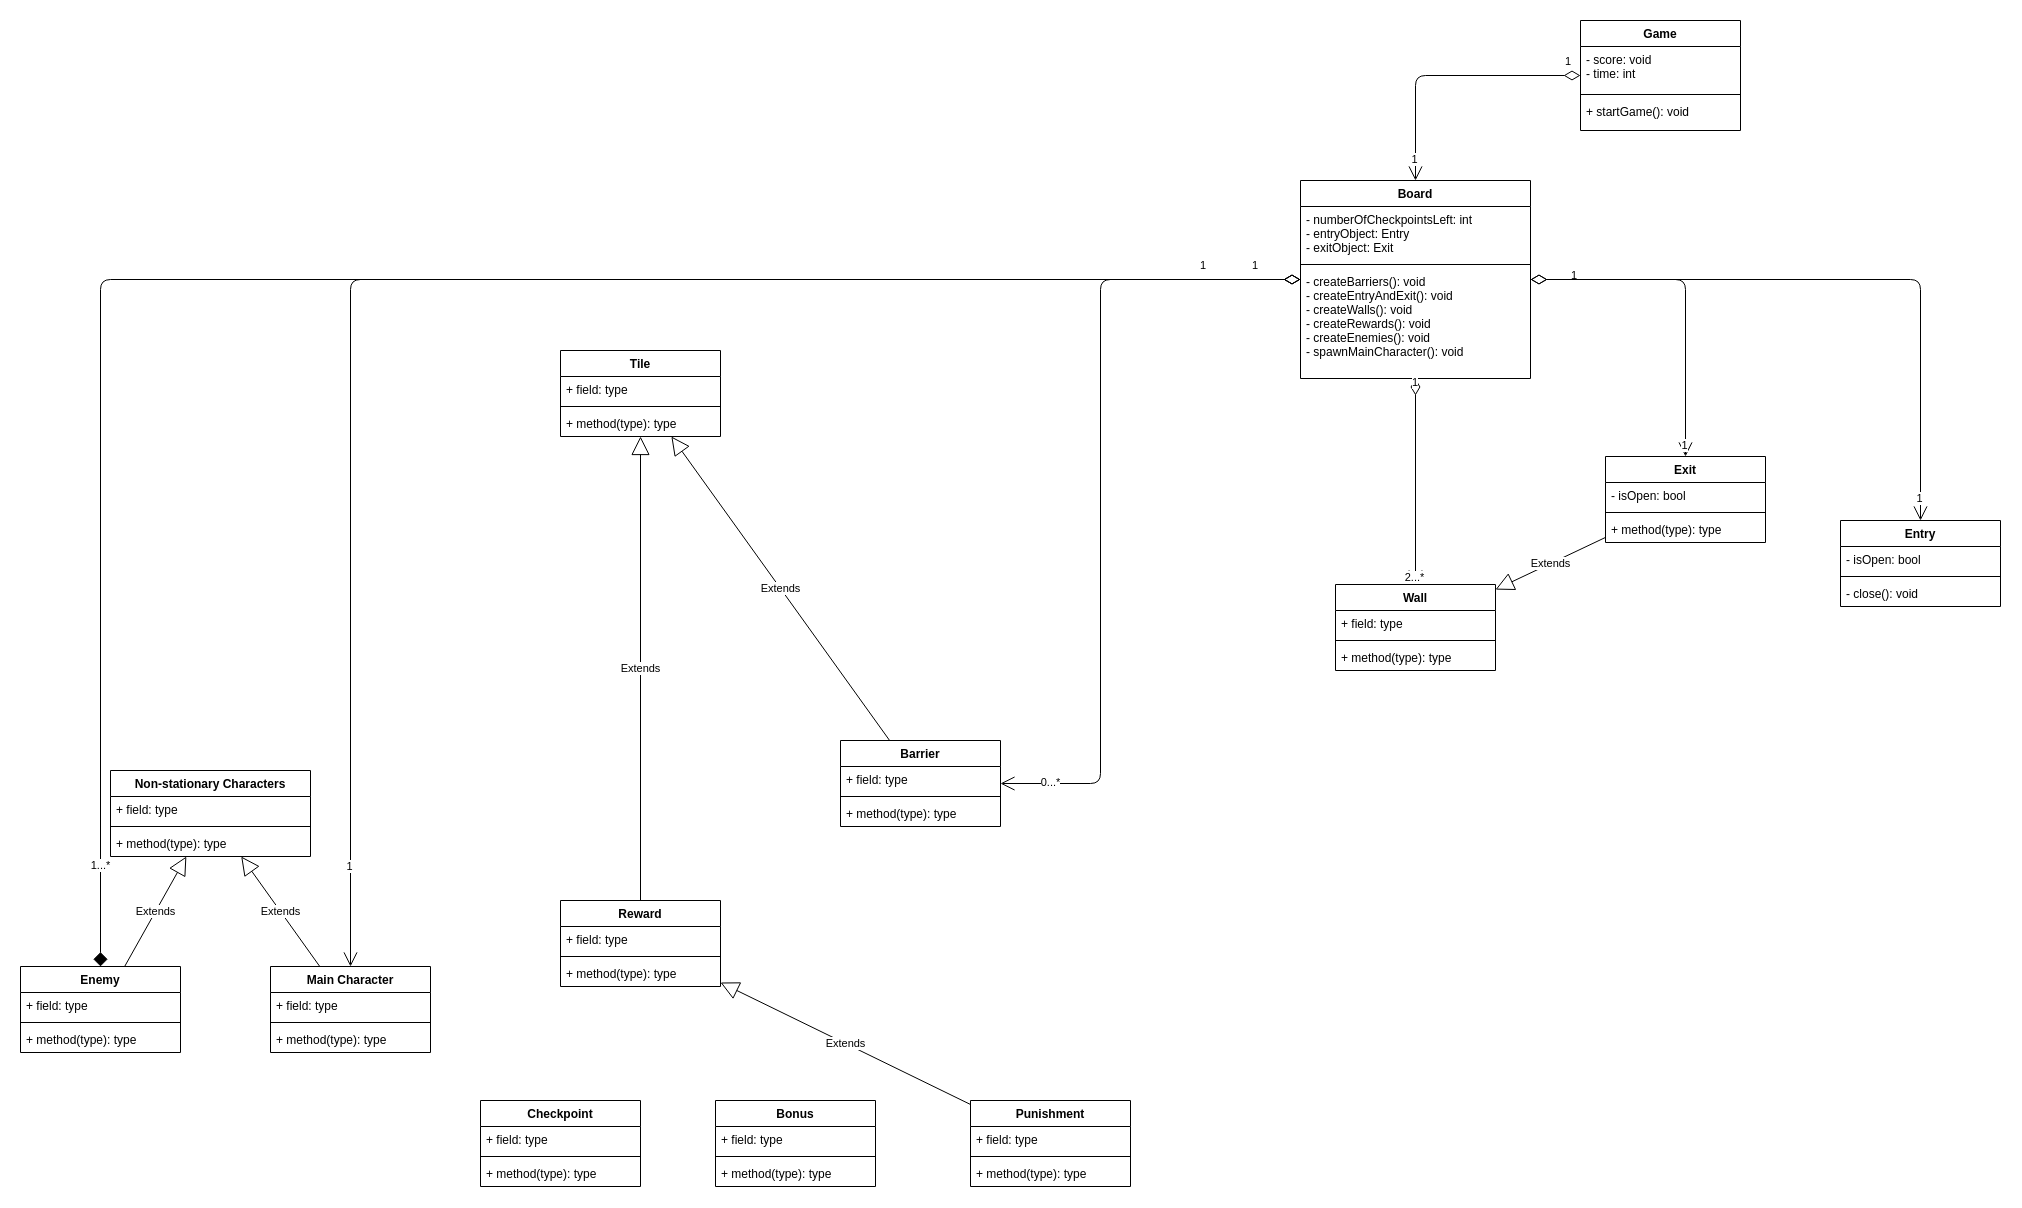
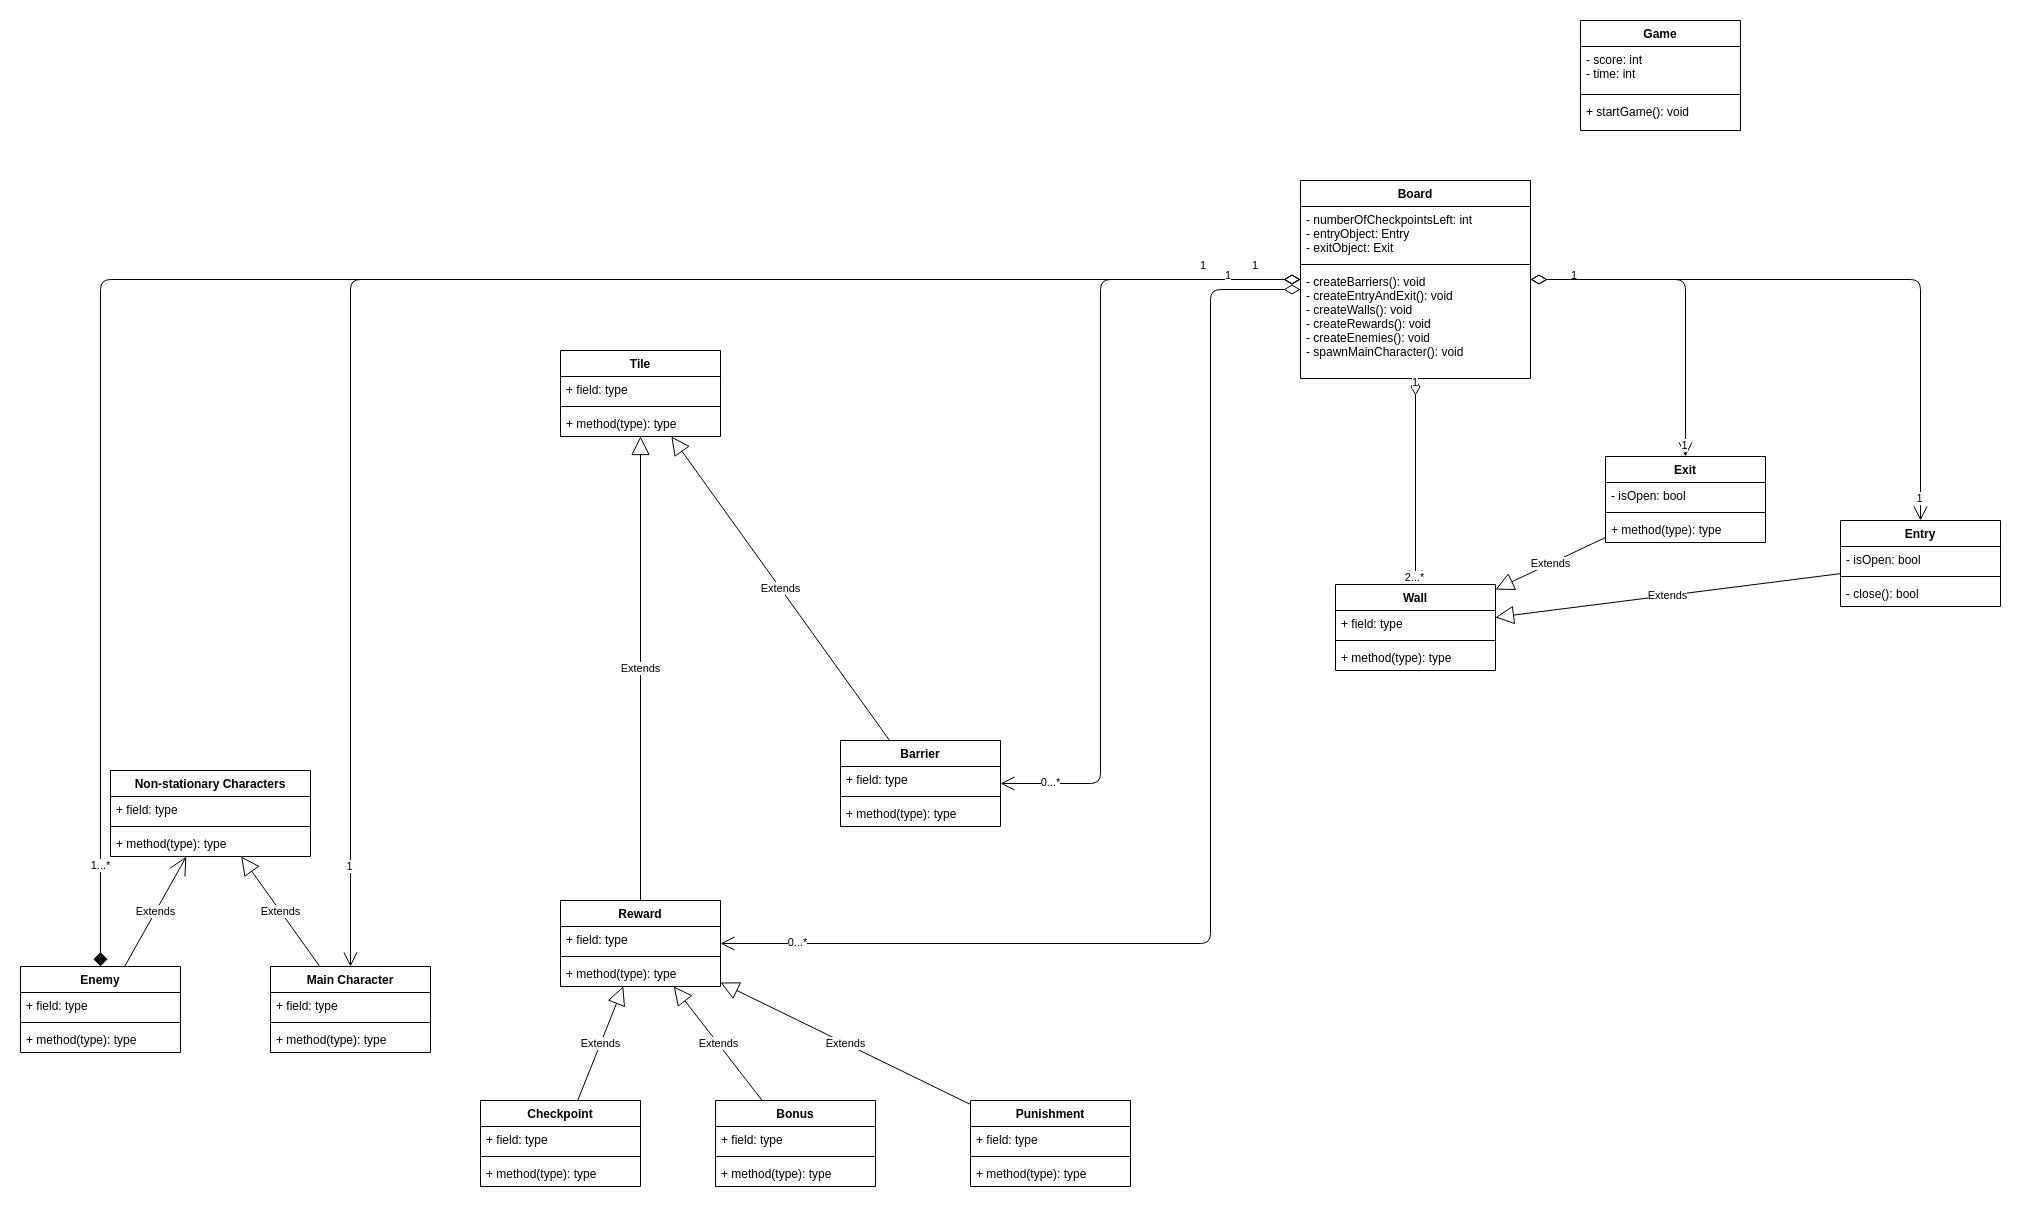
- <mxCell id="7" value="- score: void&#10;- time: int" style="text;strokeColor=none;fillColor=none;align=left;verticalAlign=top;spacingLeft=4;spacingRight=4;overflow=hidden;rotatable=0;points=[[0,0.5],[1,0.5]];portConstraint=eastwest;" vertex="1" parent="6"><mxGeometry y="26" width="160" height="44" as="geometry" /></mxCell>
+ <mxCell id="7" value="- score: int&#10;- time: int" style="text;strokeColor=none;fillColor=none;align=left;verticalAlign=top;spacingLeft=4;spacingRight=4;overflow=hidden;rotatable=0;points=[[0,0.5],[1,0.5]];portConstraint=eastwest;" vertex="1" parent="6"><mxGeometry y="26" width="160" height="44" as="geometry" /></mxCell>
- <mxCell id="10" value="1" style="endArrow=open;html=1;endSize=12;startArrow=diamondThin;startSize=14;startFill=0;edgeStyle=orthogonalEdgeStyle;align=left;verticalAlign=bottom;" edge="1" parent="1" source="6" target="2"><mxGeometry x="-0.875" y="-5" relative="1" as="geometry"><mxPoint x="1580" y="370" as="sourcePoint" /><mxPoint x="1740" y="370" as="targetPoint" /><mxPoint as="offset" /></mxGeometry></mxCell>
- <mxCell id="11" value="1" style="edgeLabel;html=1;align=center;verticalAlign=middle;resizable=0;points=[];" vertex="1" connectable="0" parent="10"><mxGeometry x="0.837" y="-2" relative="1" as="geometry"><mxPoint as="offset" /></mxGeometry></mxCell>
- <mxCell id="27" value="- close(): void" style="text;strokeColor=none;fillColor=none;align=left;verticalAlign=top;spacingLeft=4;spacingRight=4;overflow=hidden;rotatable=0;points=[[0,0.5],[1,0.5]];portConstraint=eastwest;" vertex="1" parent="24"><mxGeometry y="60" width="160" height="26" as="geometry" /></mxCell>
+ <mxCell id="27" value="- close(): bool" style="text;strokeColor=none;fillColor=none;align=left;verticalAlign=top;spacingLeft=4;spacingRight=4;overflow=hidden;rotatable=0;points=[[0,0.5],[1,0.5]];portConstraint=eastwest;" vertex="1" parent="24"><mxGeometry y="60" width="160" height="26" as="geometry" /></mxCell>
+ <mxCell id="32" value="Extends" style="endArrow=block;endSize=16;endFill=0;html=1;" edge="1" parent="1" source="24" target="20"><mxGeometry width="160" relative="1" as="geometry"><mxPoint x="1830" y="470" as="sourcePoint" /><mxPoint x="1990" y="470" as="targetPoint" /></mxGeometry></mxCell>
+ <mxCell id="81" value="1" style="endArrow=open;html=1;endSize=12;startArrow=diamondThin;startSize=14;startFill=0;edgeStyle=orthogonalEdgeStyle;align=left;verticalAlign=bottom;" edge="1" parent="1" source="2" target="43"><mxGeometry x="-0.875" y="-5" relative="1" as="geometry"><mxPoint x="1310" y="289" as="sourcePoint" /><mxPoint x="1210" y="1111" as="targetPoint" /><mxPoint as="offset" /><Array as="points"><mxPoint x="1210" y="289" /></Array></mxGeometry></mxCell>
+ <mxCell id="82" value="0...*" style="edgeLabel;html=1;align=center;verticalAlign=middle;resizable=0;points=[];" vertex="1" connectable="0" parent="81"><mxGeometry x="0.877" y="-2" relative="1" as="geometry"><mxPoint as="offset" /></mxGeometry></mxCell>
- <mxCell id="71" value="Extends" style="endArrow=block;endSize=16;endFill=0;html=1;" edge="1" parent="1" source="63" target="59"><mxGeometry width="160" relative="1" as="geometry"><mxPoint x="190" y="800" as="sourcePoint" /><mxPoint x="350" y="800" as="targetPoint" /></mxGeometry></mxCell>
+ <mxCell id="71" value="Extends" style="endArrow=open;endSize=16;endFill=0;html=1;" edge="1" parent="1" source="63" target="59"><mxGeometry width="160" relative="1" as="geometry"><mxPoint x="190" y="800" as="sourcePoint" /><mxPoint x="350" y="800" as="targetPoint" /></mxGeometry></mxCell>
+ <mxCell id="74" value="Extends" style="endArrow=block;endSize=16;endFill=0;html=1;" edge="1" parent="1" source="47" target="43"><mxGeometry width="160" relative="1" as="geometry"><mxPoint x="614.996" y="1070" as="sourcePoint" /><mxPoint x="536.424" y="960" as="targetPoint" /></mxGeometry></mxCell>
+ <mxCell id="73" value="Extends" style="endArrow=block;endSize=16;endFill=0;html=1;" edge="1" parent="1" source="55" target="43"><mxGeometry width="160" relative="1" as="geometry"><mxPoint x="604.996" y="1060" as="sourcePoint" /><mxPoint x="526.424" y="950" as="targetPoint" /></mxGeometry></mxCell>
